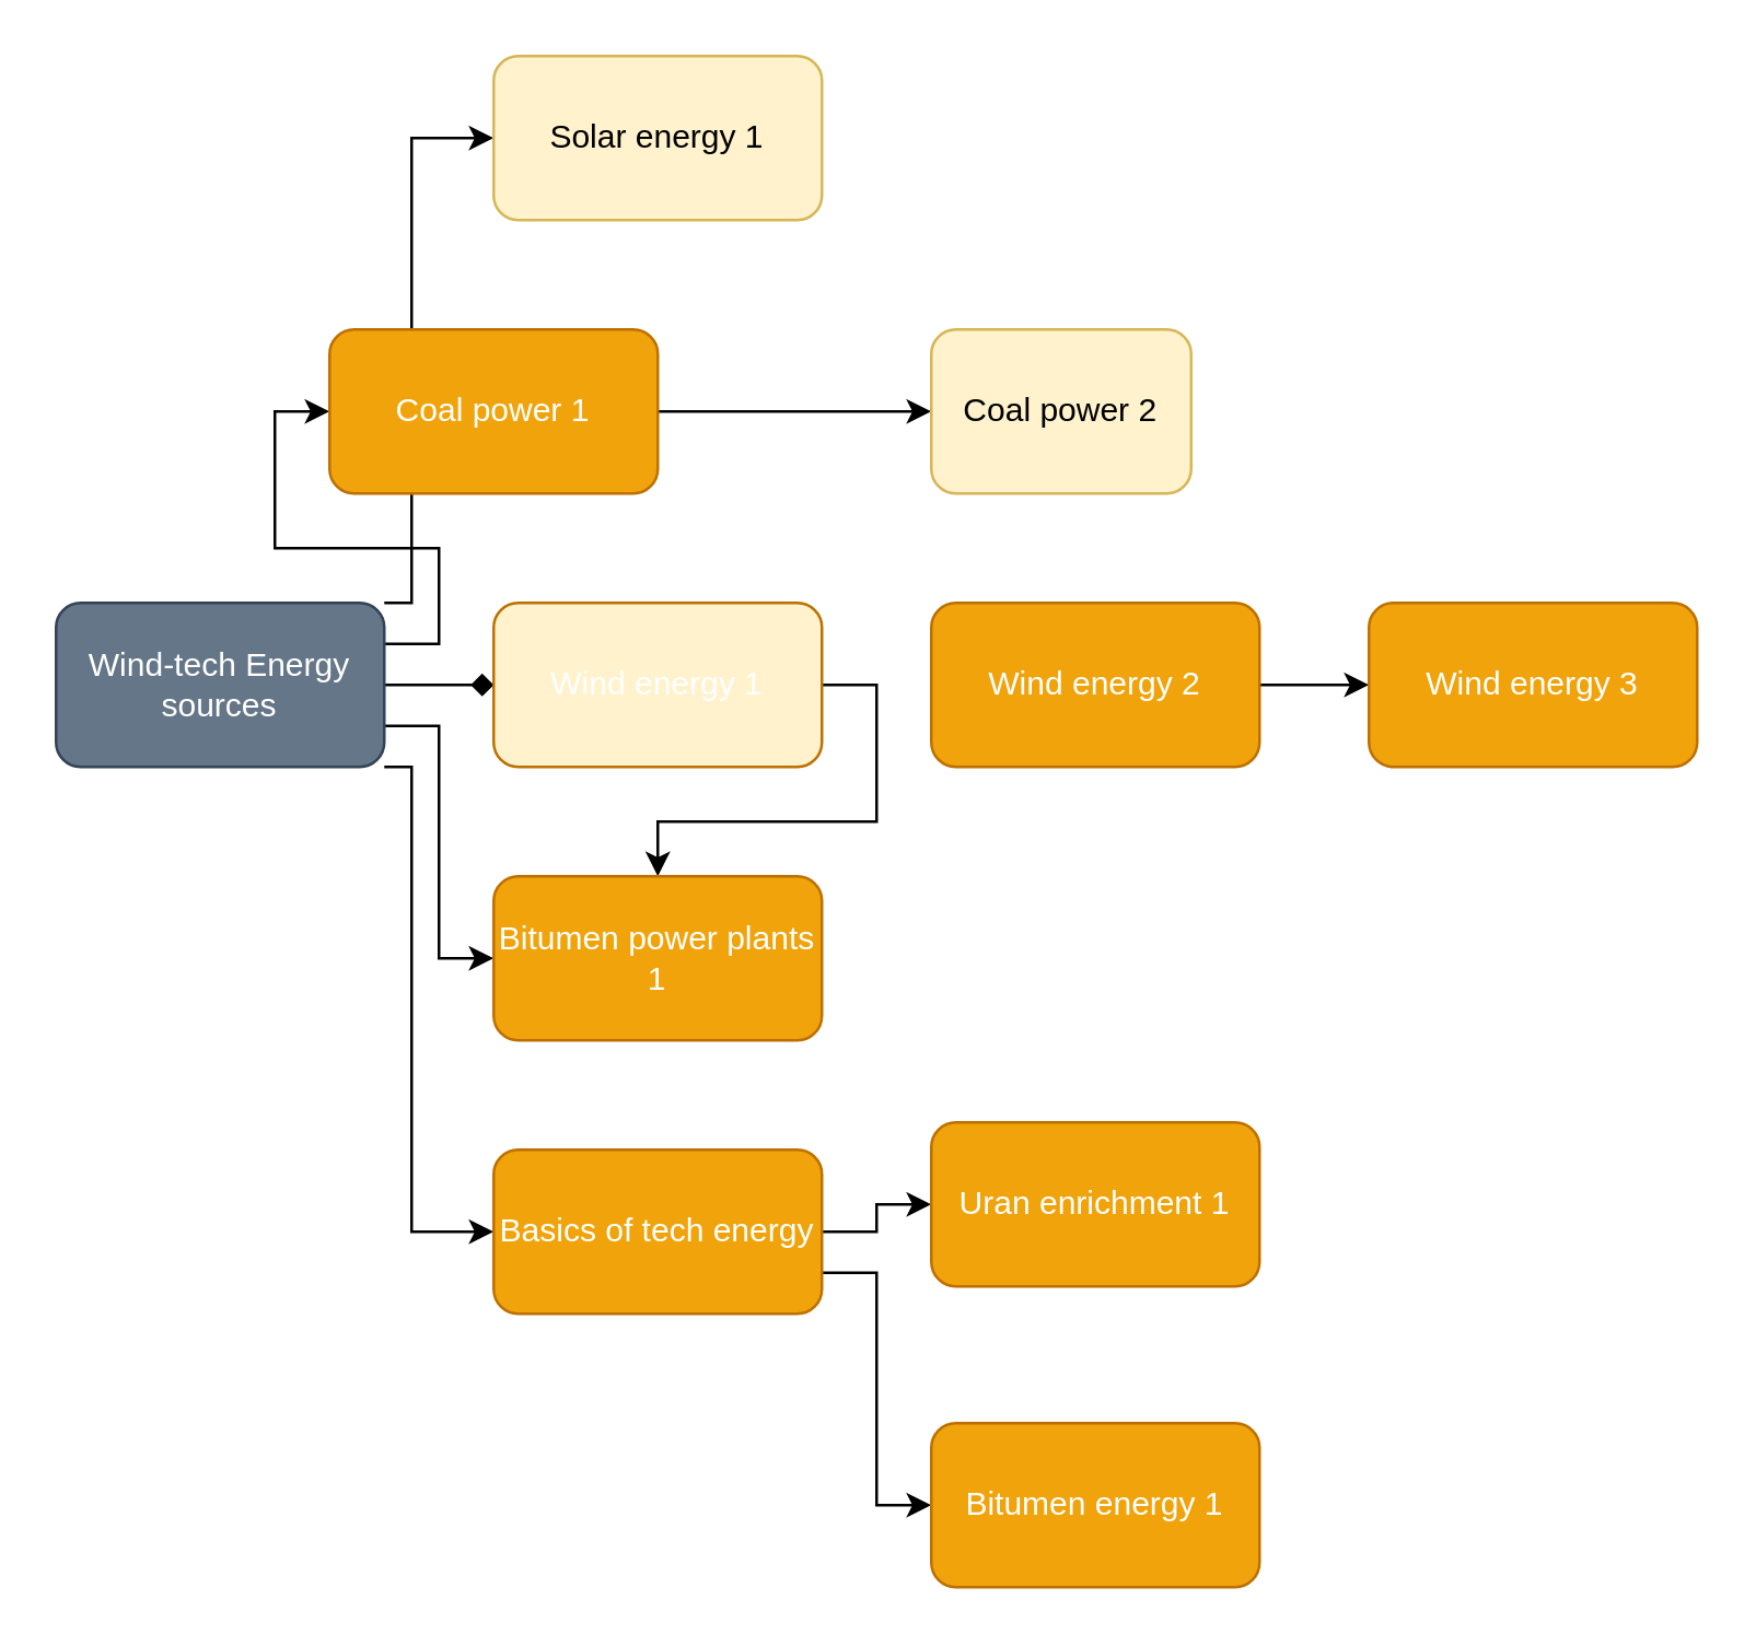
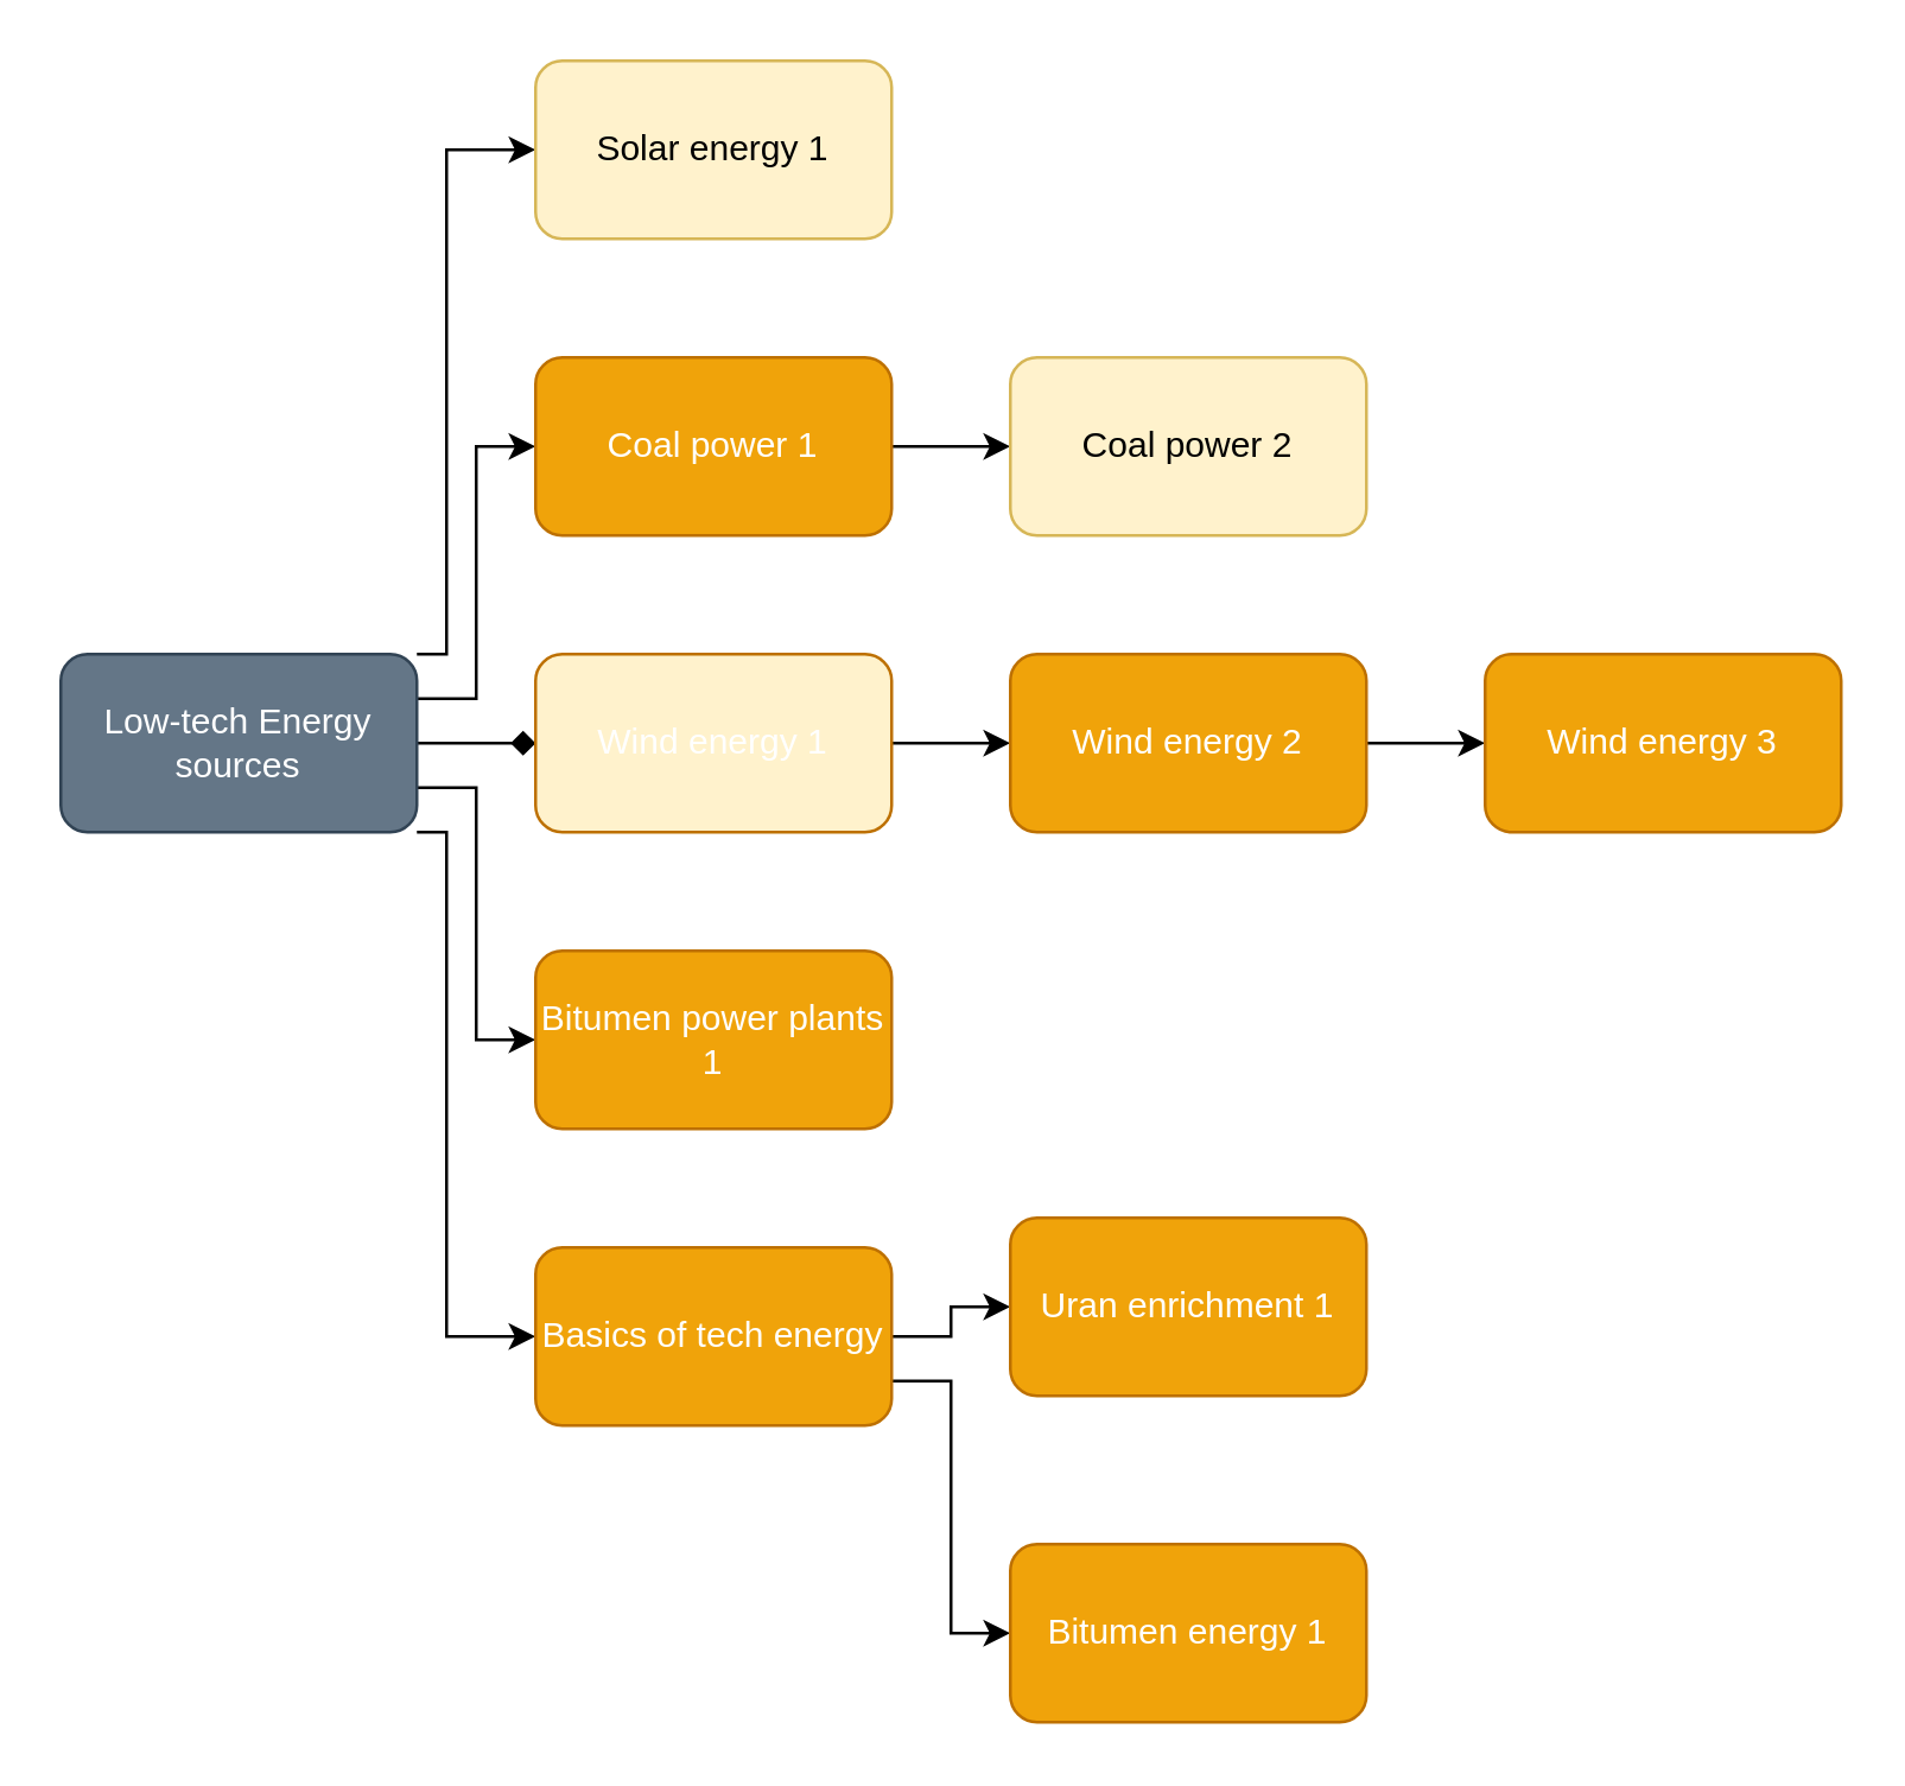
- <mxCell id="9" value="Coal power 1" style="rounded=1;whiteSpace=wrap;html=1;fillColor=#f0a30a;strokeColor=#BD7000;fontColor=#ffffff;" vertex="1" parent="1"><mxGeometry x="120" y="120" width="120" height="60" as="geometry" /></mxCell>
+ <mxCell id="9" value="Coal power 1" style="rounded=1;whiteSpace=wrap;html=1;fillColor=#f0a30a;strokeColor=#BD7000;fontColor=#ffffff;" vertex="1" parent="1"><mxGeometry x="180" y="120" width="120" height="60" as="geometry" /></mxCell>
- <mxCell id="10" value="Coal power 2" style="rounded=1;whiteSpace=wrap;html=1;fillColor=#fff2cc;strokeColor=#d6b656;" vertex="1" parent="1"><mxGeometry x="340" y="120" width="95" height="60" as="geometry" /></mxCell>
+ <mxCell id="10" value="Coal power 2" style="rounded=1;whiteSpace=wrap;html=1;fillColor=#fff2cc;strokeColor=#d6b656;" vertex="1" parent="1"><mxGeometry x="340" y="120" width="120" height="60" as="geometry" /></mxCell>
- <mxCell id="7" value="Wind-tech Energy sources" style="rounded=1;whiteSpace=wrap;html=1;fillColor=#647687;strokeColor=#314354;fontColor=#ffffff;" vertex="1" parent="1"><mxGeometry x="20" y="220" width="120" height="60" as="geometry" /></mxCell>
+ <mxCell id="7" value="Low-tech Energy sources" style="rounded=1;whiteSpace=wrap;html=1;fillColor=#647687;strokeColor=#314354;fontColor=#ffffff;" vertex="1" parent="1"><mxGeometry x="20" y="220" width="120" height="60" as="geometry" /></mxCell>
- <mxCell id="11" style="edgeStyle=orthogonalEdgeStyle;rounded=0;orthogonalLoop=1;jettySize=auto;html=1;exitX=1;exitY=0.5;exitDx=0;exitDy=0;" edge="1" parent="1" source="12" target="16"><mxGeometry relative="1" as="geometry" /></mxCell>
+ <mxCell id="11" style="edgeStyle=orthogonalEdgeStyle;rounded=0;orthogonalLoop=1;jettySize=auto;html=1;exitX=1;exitY=0.5;exitDx=0;exitDy=0;entryX=0;entryY=0.5;entryDx=0;entryDy=0;" edge="1" parent="1" source="12" target="14"><mxGeometry relative="1" as="geometry" /></mxCell>
